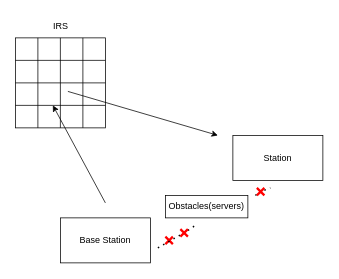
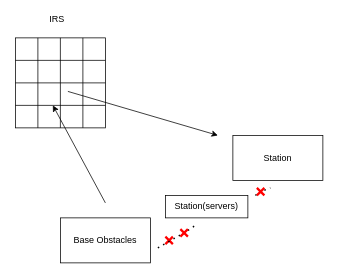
- <mxCell id="11" value="IRS" style="text;html=1;align=center;verticalAlign=middle;resizable=0;points=[];autosize=1;strokeColor=none;fillColor=none;" parent="1" vertex="1"><mxGeometry x="60" y="20" width="40" height="30" as="geometry" /></mxCell>
+ <mxCell id="11" value="IRS" style="text;html=1;align=center;verticalAlign=middle;resizable=0;points=[];autosize=1;strokeColor=none;fillColor=none;" parent="1" vertex="1"><mxGeometry x="55" y="10" width="40" height="30" as="geometry" /></mxCell>
- <mxCell id="12" value="Obstacles(servers)" style="rounded=0;whiteSpace=wrap;html=1;" vertex="1" parent="1"><mxGeometry x="220" y="260" width="110" height="30" as="geometry" /></mxCell>
+ <mxCell id="12" value="Station(servers)" style="rounded=0;whiteSpace=wrap;html=1;" vertex="1" parent="1"><mxGeometry x="220" y="260" width="110" height="30" as="geometry" /></mxCell>
- <mxCell id="3" value="Base Station" style="rounded=0;whiteSpace=wrap;html=1;" parent="1" vertex="1"><mxGeometry x="80" y="290" width="120" height="60" as="geometry" /></mxCell>
+ <mxCell id="3" value="Base Obstacles" style="rounded=0;whiteSpace=wrap;html=1;" parent="1" vertex="1"><mxGeometry x="80" y="290" width="120" height="60" as="geometry" /></mxCell>
